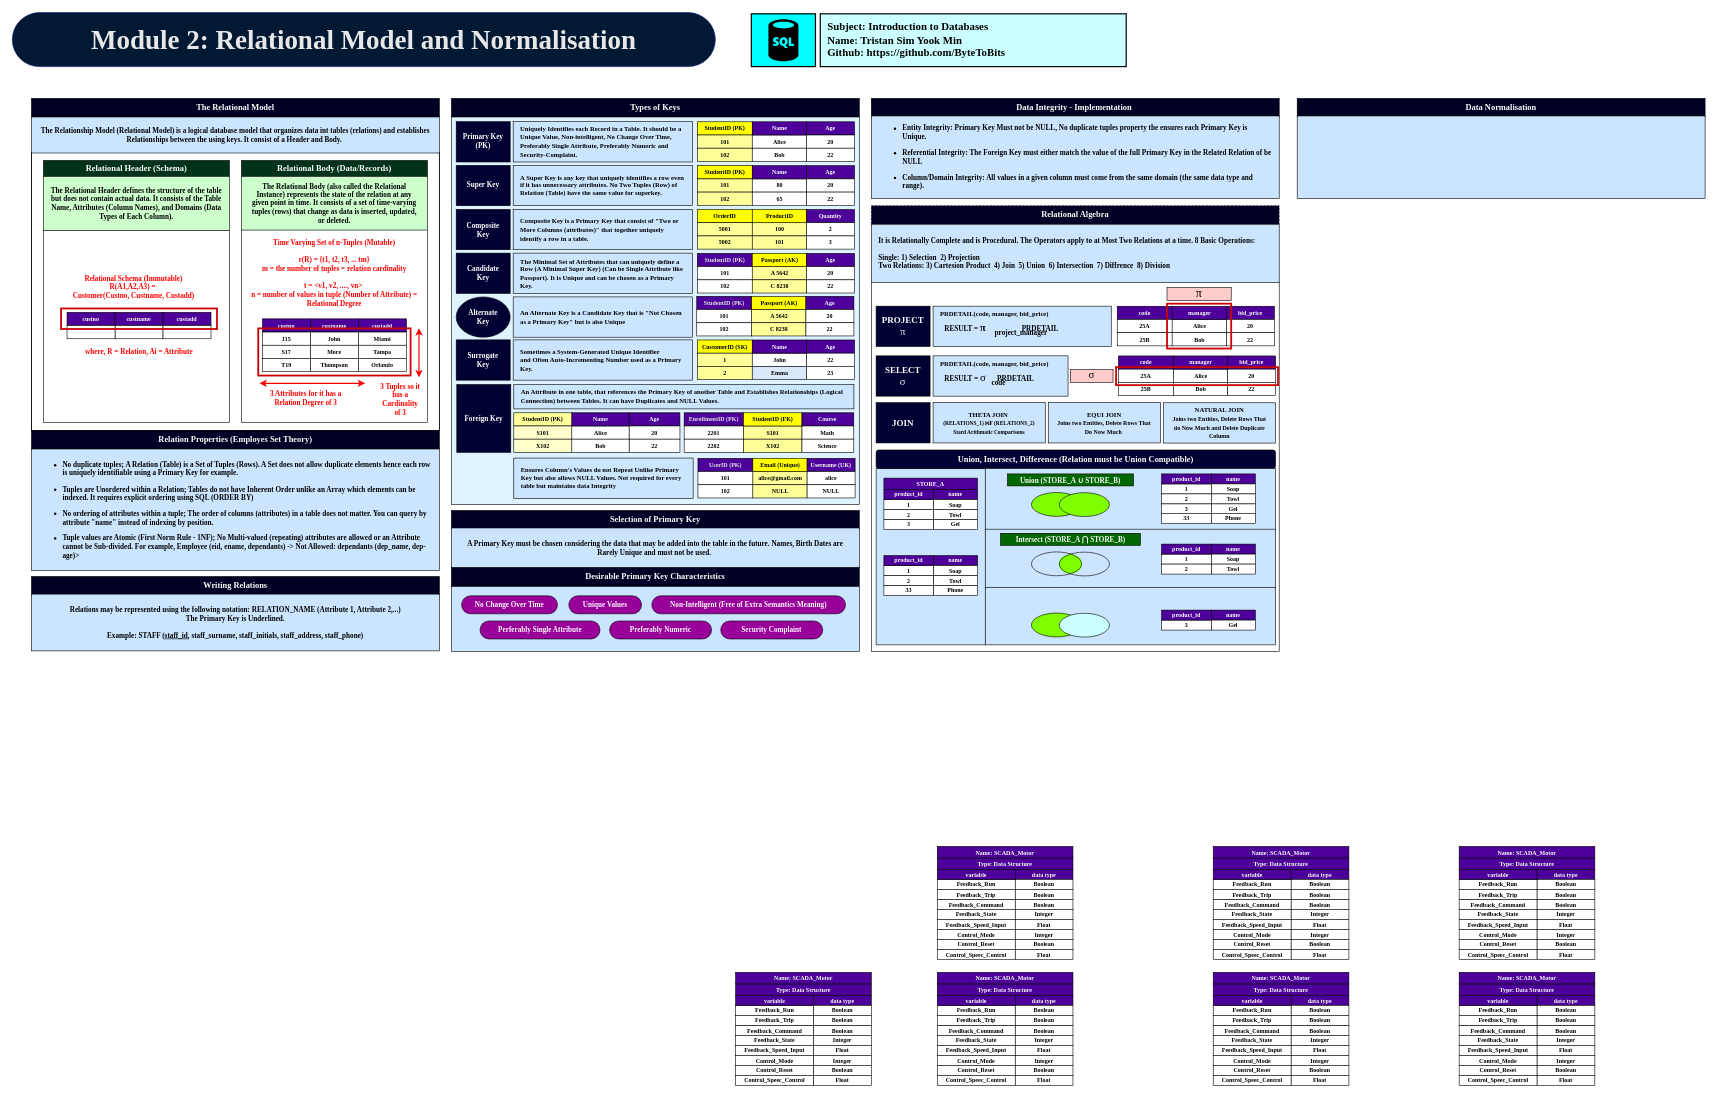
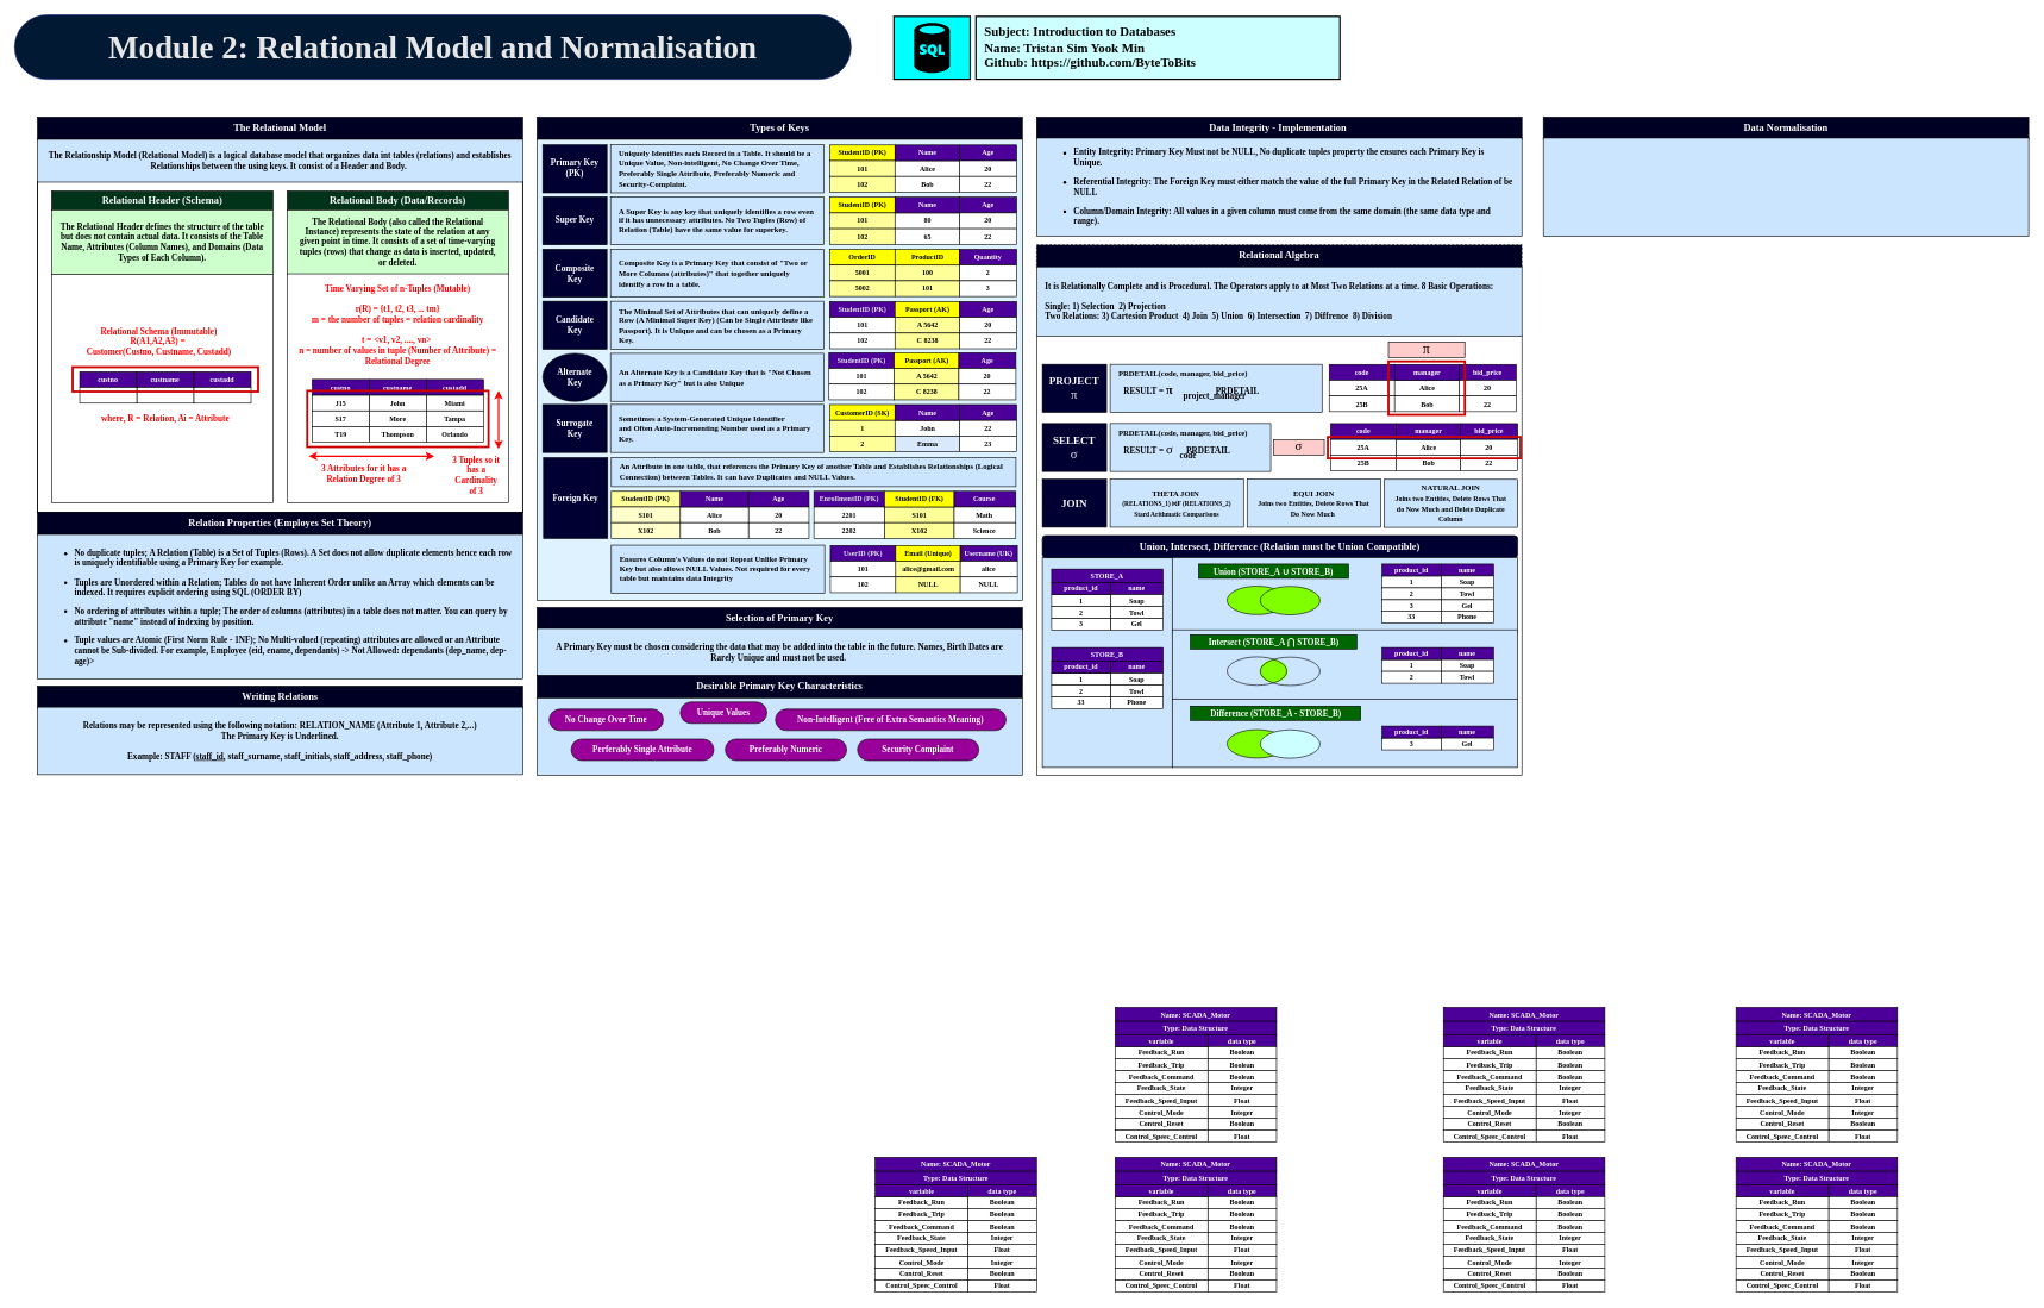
+ <mxCell id="229" value="STORE_B" style="rounded=0;whiteSpace=wrap;html=1;fontFamily=Comic Sans MS;fontColor=#FFFFFF;fillColor=#4C0099;strokeColor=#000000;fontStyle=1;fontSize=10;" parent="1" vertex="1"><mxGeometry x="1473.18" y="906" width="156" height="19.16" as="geometry" /></mxCell>
+ <mxCell id="260" value="&lt;font style=&quot;&quot; face=&quot;Comic Sans MS&quot;&gt;&lt;b style=&quot;&quot;&gt;&lt;span style=&quot;font-size: 12px;&quot;&gt;Difference (STORE_A &lt;/span&gt;-&lt;/b&gt;&lt;/font&gt;&lt;font style=&quot;font-size: 12px;&quot; face=&quot;Comic Sans MS&quot;&gt;&lt;b style=&quot;&quot;&gt;&amp;nbsp;STORE_B)&lt;/b&gt;&lt;/font&gt;" style="rounded=0;whiteSpace=wrap;html=1;fillColor=#006600;fontColor=#FFFFFF;strokeColor=#000000;align=center;spacing=12;fontSize=13;" parent="1" vertex="1"><mxGeometry x="1667.5" y="988" width="238.5" height="20" as="geometry" /></mxCell>
- <mxCell id="157" value="&lt;font face=&quot;Comic Sans MS&quot;&gt;&lt;b&gt;Unique Values&lt;/b&gt;&lt;/font&gt;" style="rounded=1;whiteSpace=wrap;html=1;arcSize=50;fillColor=#990099;strokeColor=#000000;fontColor=#FFFFFF;" parent="1" vertex="1"><mxGeometry x="947.75" y="992.21" width="121.25" height="30" as="geometry" /></mxCell>
+ <mxCell id="157" value="&lt;font face=&quot;Comic Sans MS&quot;&gt;&lt;b&gt;Unique Values&lt;/b&gt;&lt;/font&gt;" style="rounded=1;whiteSpace=wrap;html=1;arcSize=50;fillColor=#990099;strokeColor=#000000;fontColor=#FFFFFF;" parent="1" vertex="1"><mxGeometry x="952.75" y="982.21" width="121.25" height="30" as="geometry" /></mxCell>
